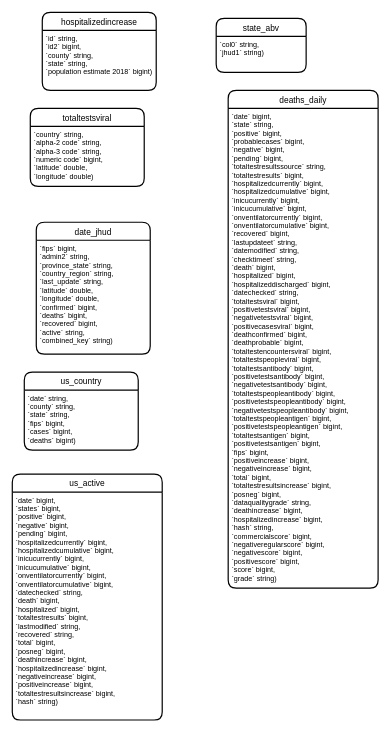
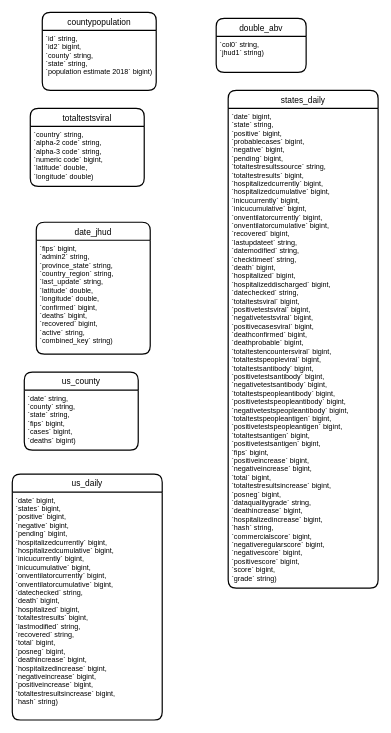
- <mxCell id="6" value="hospitalizedincrease" style="swimlane;childLayout=stackLayout;horizontal=1;startSize=30;horizontalStack=0;rounded=1;fontSize=14;fontStyle=0;strokeWidth=2;resizeParent=0;resizeLast=1;shadow=0;dashed=0;align=center;" parent="1" vertex="1"><mxGeometry x="70" y="20" width="190" height="130" as="geometry" /></mxCell>
+ <mxCell id="6" value="countypopulation" style="swimlane;childLayout=stackLayout;horizontal=1;startSize=30;horizontalStack=0;rounded=1;fontSize=14;fontStyle=0;strokeWidth=2;resizeParent=0;resizeLast=1;shadow=0;dashed=0;align=center;" parent="1" vertex="1"><mxGeometry x="70" y="20" width="190" height="130" as="geometry" /></mxCell>
- <mxCell id="8" value="state_abv" style="swimlane;childLayout=stackLayout;horizontal=1;startSize=30;horizontalStack=0;rounded=1;fontSize=14;fontStyle=0;strokeWidth=2;resizeParent=0;resizeLast=1;shadow=0;dashed=0;align=center;" parent="1" vertex="1"><mxGeometry x="360" y="30" width="150" height="90" as="geometry" /></mxCell>
+ <mxCell id="8" value="double_abv" style="swimlane;childLayout=stackLayout;horizontal=1;startSize=30;horizontalStack=0;rounded=1;fontSize=14;fontStyle=0;strokeWidth=2;resizeParent=0;resizeLast=1;shadow=0;dashed=0;align=center;" parent="1" vertex="1"><mxGeometry x="360" y="30" width="150" height="90" as="geometry" /></mxCell>
- <mxCell id="10" value="deaths_daily" style="swimlane;childLayout=stackLayout;horizontal=1;startSize=30;horizontalStack=0;rounded=1;fontSize=14;fontStyle=0;strokeWidth=2;resizeParent=0;resizeLast=1;shadow=0;dashed=0;align=center;" vertex="1" parent="1"><mxGeometry x="380" y="150" width="250" height="830" as="geometry" /></mxCell>
+ <mxCell id="10" value="states_daily" style="swimlane;childLayout=stackLayout;horizontal=1;startSize=30;horizontalStack=0;rounded=1;fontSize=14;fontStyle=0;strokeWidth=2;resizeParent=0;resizeLast=1;shadow=0;dashed=0;align=center;" vertex="1" parent="1"><mxGeometry x="380" y="150" width="250" height="830" as="geometry" /></mxCell>
- <mxCell id="12" value="us_country" style="swimlane;childLayout=stackLayout;horizontal=1;startSize=30;horizontalStack=0;rounded=1;fontSize=14;fontStyle=0;strokeWidth=2;resizeParent=0;resizeLast=1;shadow=0;dashed=0;align=center;" vertex="1" parent="1"><mxGeometry x="40" y="620" width="190" height="130" as="geometry" /></mxCell>
+ <mxCell id="12" value="us_county" style="swimlane;childLayout=stackLayout;horizontal=1;startSize=30;horizontalStack=0;rounded=1;fontSize=14;fontStyle=0;strokeWidth=2;resizeParent=0;resizeLast=1;shadow=0;dashed=0;align=center;" vertex="1" parent="1"><mxGeometry x="40" y="620" width="190" height="130" as="geometry" /></mxCell>
- <mxCell id="14" value="us_active" style="swimlane;childLayout=stackLayout;horizontal=1;startSize=30;horizontalStack=0;rounded=1;fontSize=14;fontStyle=0;strokeWidth=2;resizeParent=0;resizeLast=1;shadow=0;dashed=0;align=center;" vertex="1" parent="1"><mxGeometry x="20" y="790" width="250" height="410" as="geometry" /></mxCell>
+ <mxCell id="14" value="us_daily" style="swimlane;childLayout=stackLayout;horizontal=1;startSize=30;horizontalStack=0;rounded=1;fontSize=14;fontStyle=0;strokeWidth=2;resizeParent=0;resizeLast=1;shadow=0;dashed=0;align=center;" vertex="1" parent="1"><mxGeometry x="20" y="790" width="250" height="410" as="geometry" /></mxCell>
